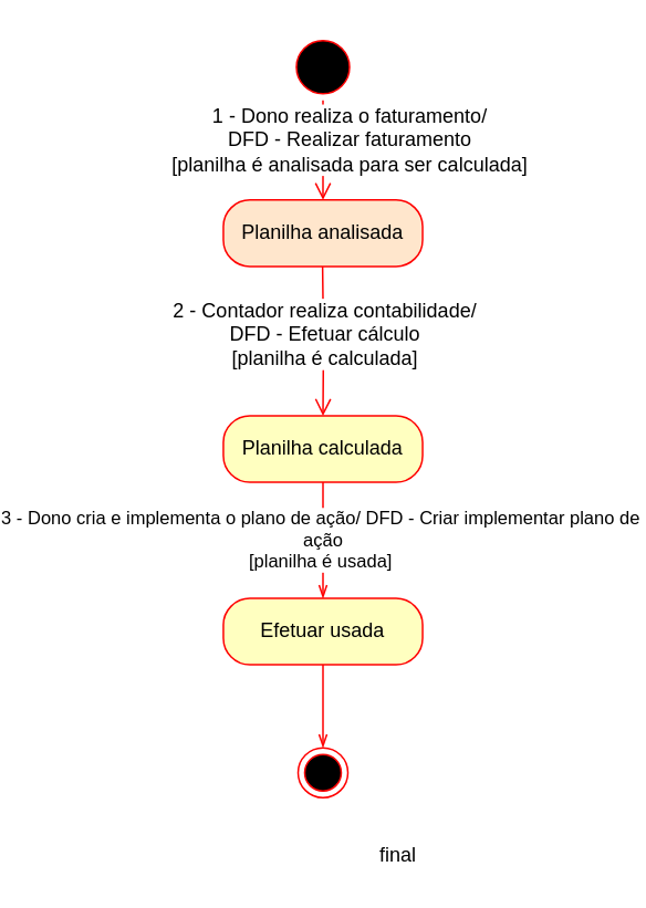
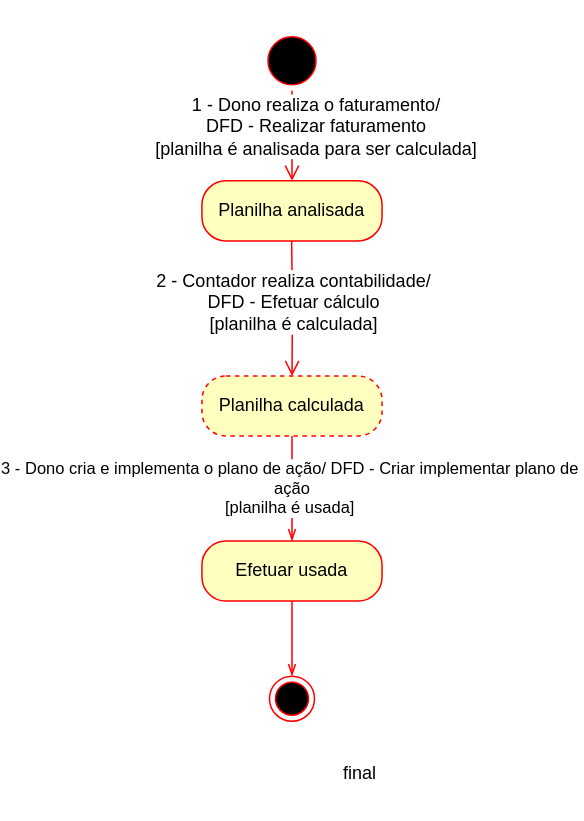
- <mxCell id="6" value="Planilha analisada" style="rounded=1;whiteSpace=wrap;html=1;arcSize=40;fontColor=#000000;fillColor=#ffe6cc;strokeColor=#ff0000;" parent="1" vertex="1"><mxGeometry x="20" y="120" width="120" height="40" as="geometry" /></mxCell>
+ <mxCell id="6" value="Planilha analisada" style="rounded=1;whiteSpace=wrap;html=1;arcSize=40;fontColor=#000000;fillColor=#ffffc0;strokeColor=#ff0000;" parent="1" vertex="1"><mxGeometry x="20" y="120" width="120" height="40" as="geometry" /></mxCell>
- <mxCell id="9" value="Planilha calculada" style="rounded=1;whiteSpace=wrap;html=1;arcSize=40;fontColor=#000000;fillColor=#ffffc0;strokeColor=#ff0000;" parent="1" vertex="1"><mxGeometry x="20" y="250" width="120" height="40" as="geometry" /></mxCell>
+ <mxCell id="9" value="Planilha calculada" style="rounded=1;whiteSpace=wrap;html=1;arcSize=40;fontColor=#000000;fillColor=#ffffc0;strokeColor=#ff0000;dashed=1;" parent="1" vertex="1"><mxGeometry x="20" y="250" width="120" height="40" as="geometry" /></mxCell>
